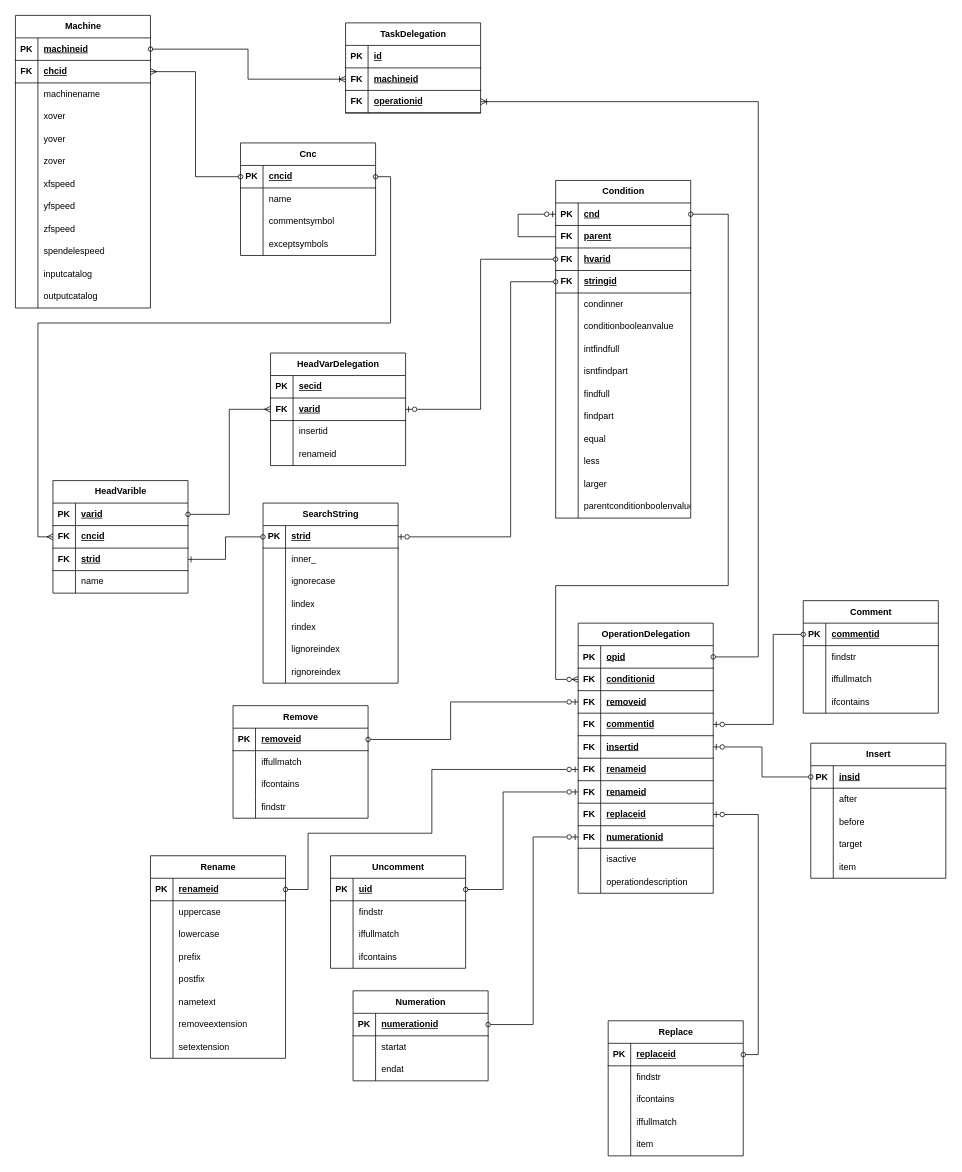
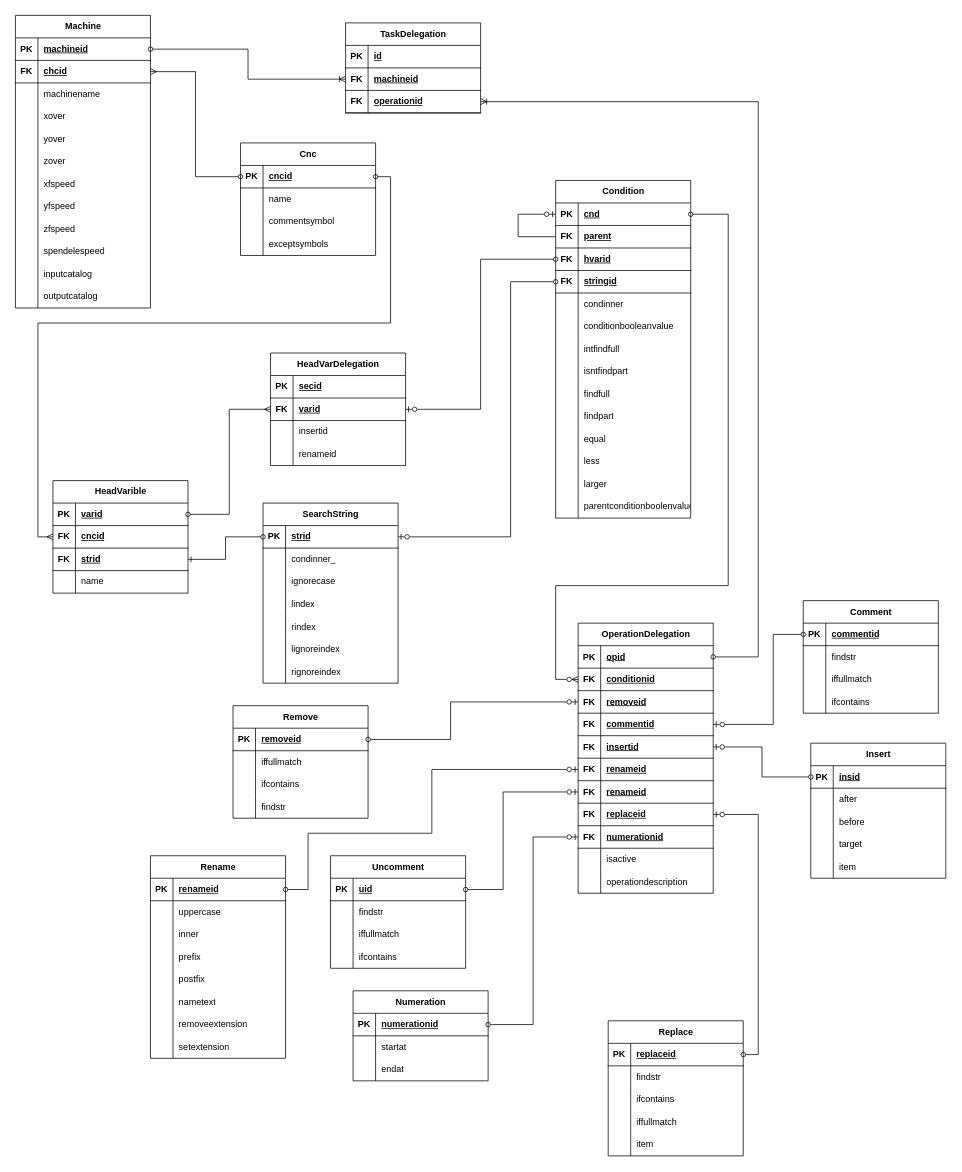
- <mxCell id="206" value="inner_" style="shape=partialRectangle;connectable=0;fillColor=none;top=0;left=0;bottom=0;right=0;align=left;spacingLeft=6;overflow=hidden;whiteSpace=wrap;html=1;" parent="204" vertex="1"><mxGeometry x="30" width="150" height="30" as="geometry"><mxRectangle width="150" height="30" as="alternateBounds" /></mxGeometry></mxCell>
+ <mxCell id="206" value="condinner_" style="shape=partialRectangle;connectable=0;fillColor=none;top=0;left=0;bottom=0;right=0;align=left;spacingLeft=6;overflow=hidden;whiteSpace=wrap;html=1;" parent="204" vertex="1"><mxGeometry x="30" width="150" height="30" as="geometry"><mxRectangle width="150" height="30" as="alternateBounds" /></mxGeometry></mxCell>
- <mxCell id="286" value="lowercase" style="shape=partialRectangle;connectable=0;fillColor=none;top=0;left=0;bottom=0;right=0;align=left;spacingLeft=6;overflow=hidden;whiteSpace=wrap;html=1;" parent="284" vertex="1"><mxGeometry x="30" width="150" height="30" as="geometry"><mxRectangle width="150" height="30" as="alternateBounds" /></mxGeometry></mxCell>
+ <mxCell id="286" value="inner" style="shape=partialRectangle;connectable=0;fillColor=none;top=0;left=0;bottom=0;right=0;align=left;spacingLeft=6;overflow=hidden;whiteSpace=wrap;html=1;" parent="284" vertex="1"><mxGeometry x="30" width="150" height="30" as="geometry"><mxRectangle width="150" height="30" as="alternateBounds" /></mxGeometry></mxCell>
